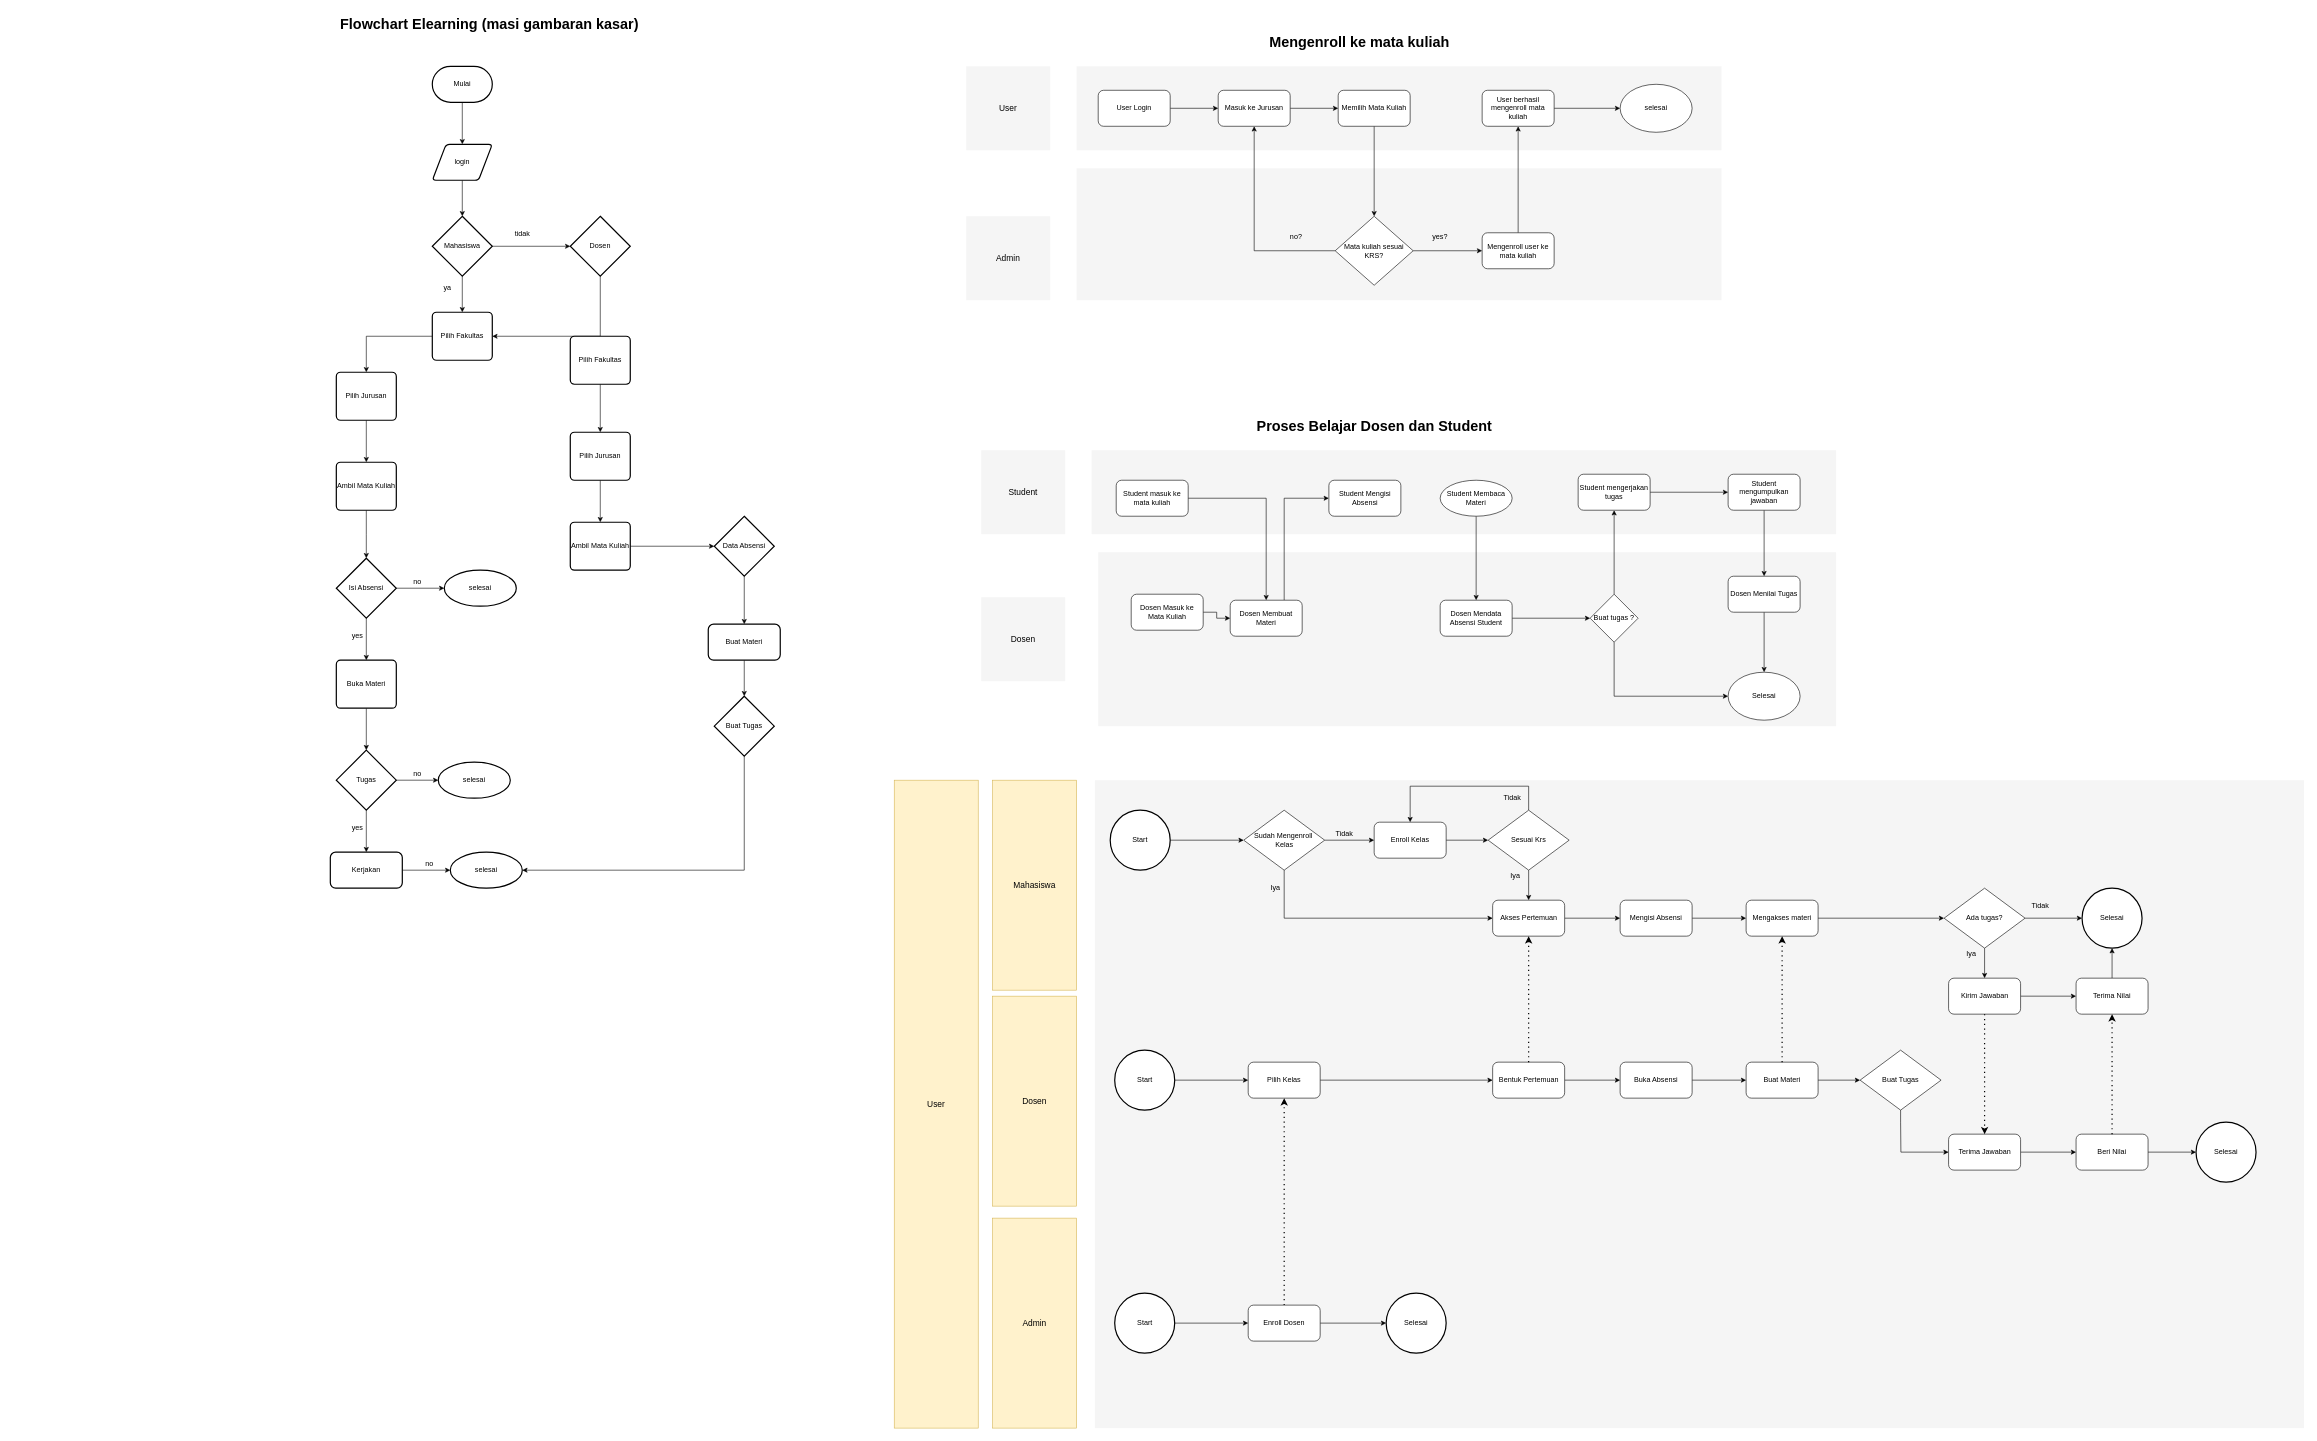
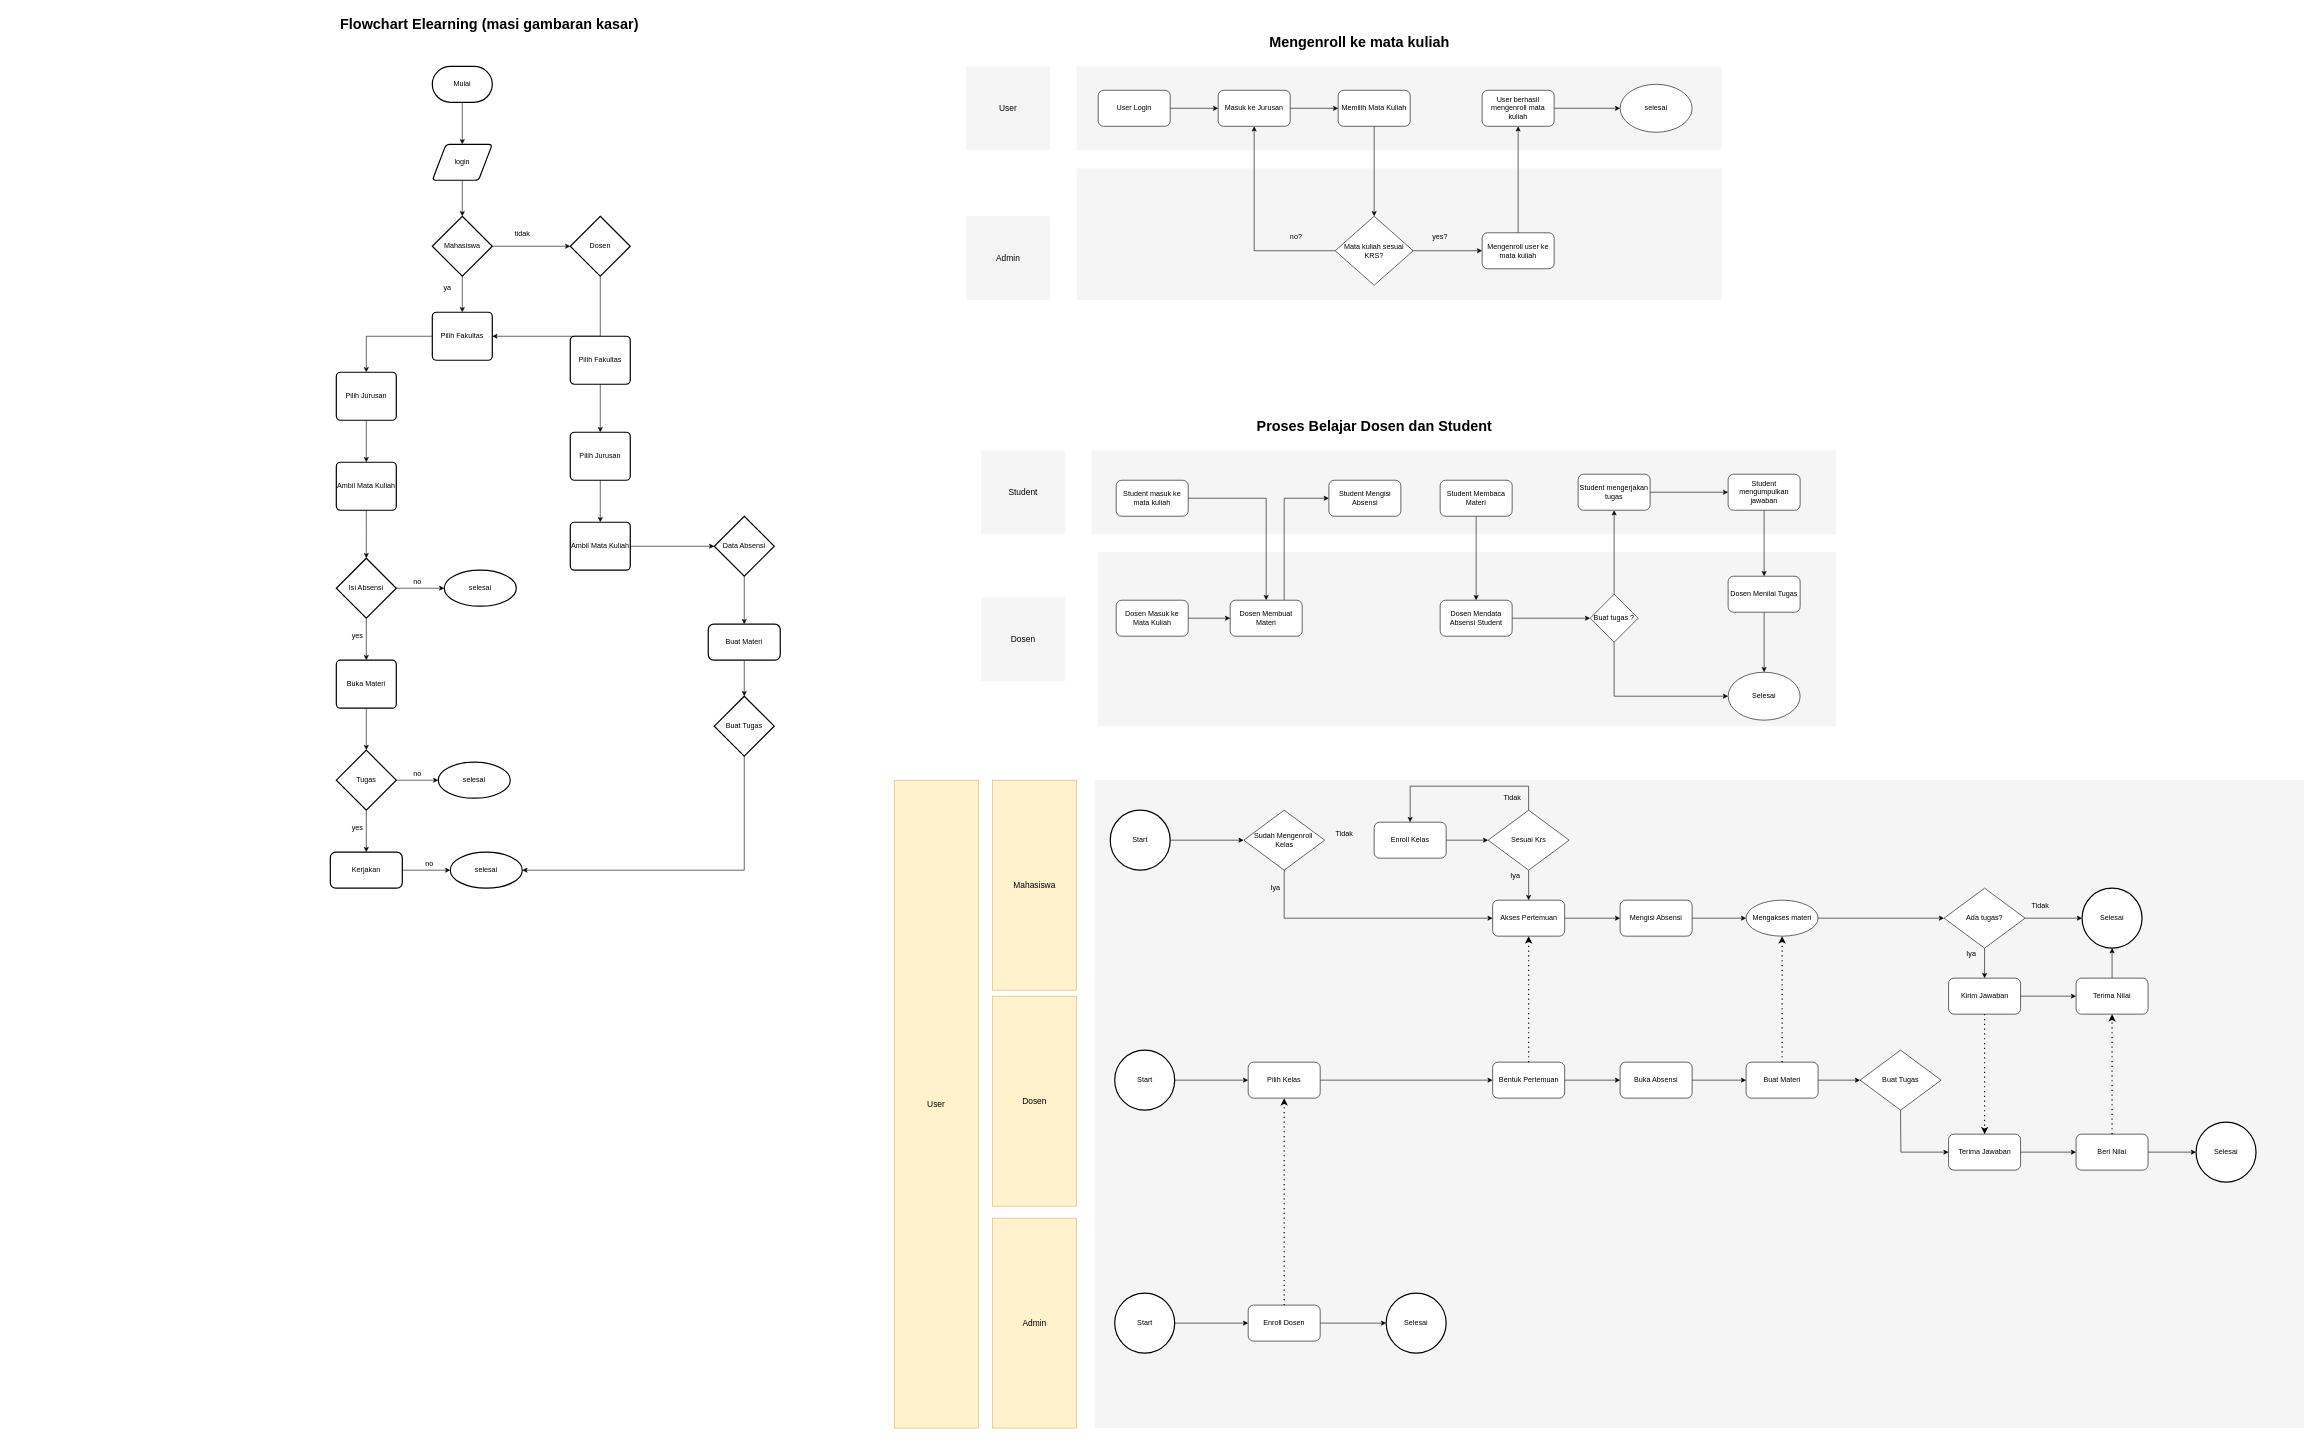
- <mxCell id="50" value="Student Membaca Materi" style="ellipse;whiteSpace=wrap;html=1;" parent="1" vertex="1"><mxGeometry x="2400" y="800" width="120" height="60" as="geometry" /></mxCell>
+ <mxCell id="50" value="Student Membaca Materi" style="rounded=1;whiteSpace=wrap;html=1;" parent="1" vertex="1"><mxGeometry x="2400" y="800" width="120" height="60" as="geometry" /></mxCell>
- <mxCell id="32" value="Dosen Masuk ke Mata Kuliah" style="rounded=1;whiteSpace=wrap;html=1;" parent="1" vertex="1"><mxGeometry x="1885" y="990" width="120" height="60" as="geometry" /></mxCell>
+ <mxCell id="32" value="Dosen Masuk ke Mata Kuliah" style="rounded=1;whiteSpace=wrap;html=1;" parent="1" vertex="1"><mxGeometry x="1860" y="1000" width="120" height="60" as="geometry" /></mxCell>
- <mxCell id="105" style="edgeStyle=orthogonalEdgeStyle;rounded=0;orthogonalLoop=1;jettySize=auto;html=1;fontSize=12;" parent="1" source="106" target="112" edge="1"><mxGeometry relative="1" as="geometry" /></mxCell>
- <mxCell id="129" value="Mengakses materi" style="rounded=1;whiteSpace=wrap;html=1;" parent="1" vertex="1"><mxGeometry x="2910" y="1500" width="120" height="60" as="geometry" /></mxCell>
+ <mxCell id="129" value="Mengakses materi" style="ellipse;whiteSpace=wrap;html=1;" parent="1" vertex="1"><mxGeometry x="2910" y="1500" width="120" height="60" as="geometry" /></mxCell>
